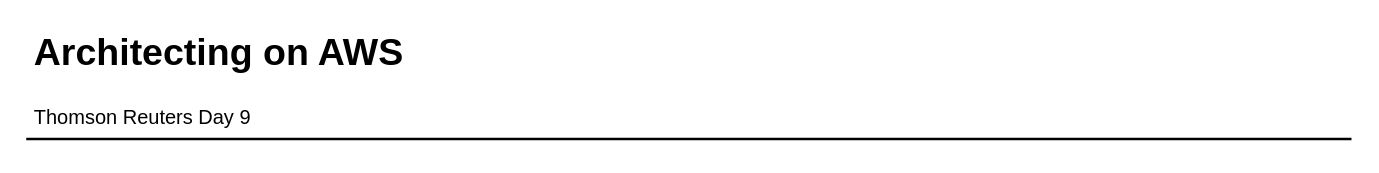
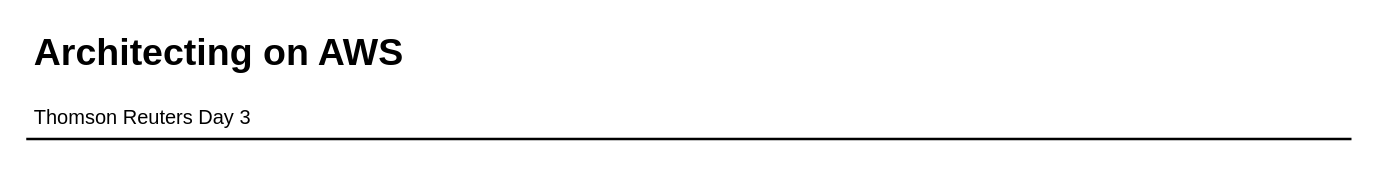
- <mxCell id="3" value="Thomson Reuters Day 9&lt;br&gt;" style="text;html=1;resizable=0;points=[];autosize=1;align=left;verticalAlign=top;spacingTop=-4;fontSize=16;" parent="1" vertex="1"><mxGeometry x="24.5" y="80.5" width="190" height="20" as="geometry" /></mxCell>
+ <mxCell id="3" value="Thomson Reuters Day 3&lt;br&gt;" style="text;html=1;resizable=0;points=[];autosize=1;align=left;verticalAlign=top;spacingTop=-4;fontSize=16;" parent="1" vertex="1"><mxGeometry x="24.5" y="80.5" width="190" height="20" as="geometry" /></mxCell>
